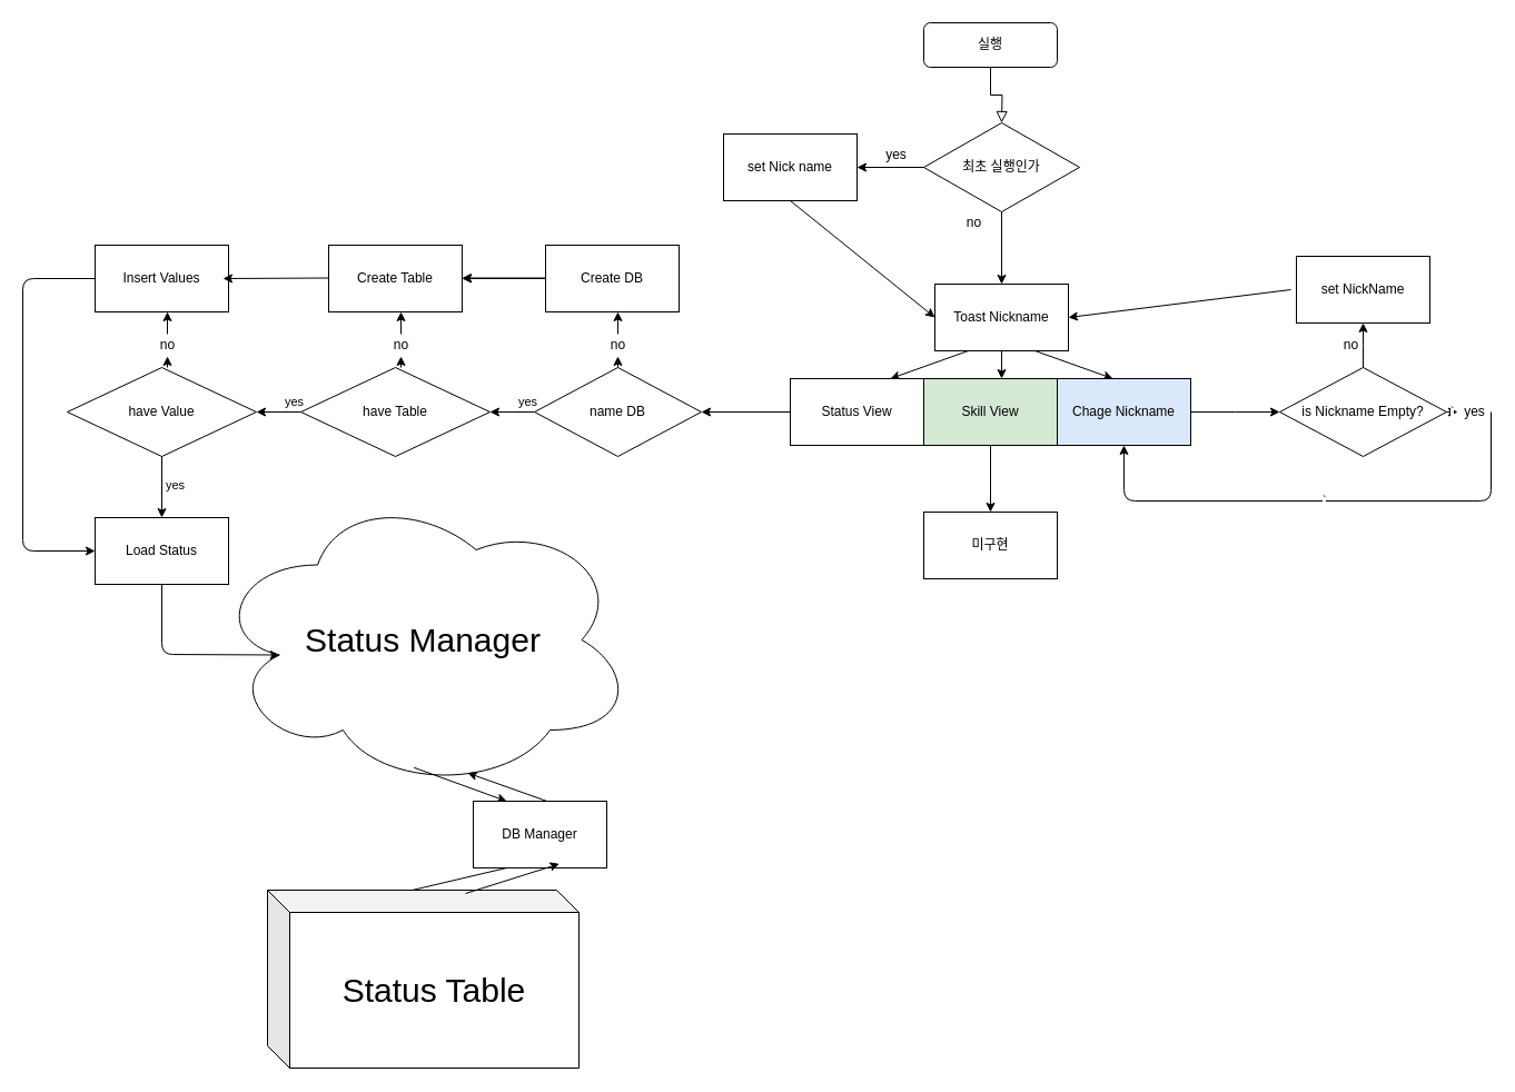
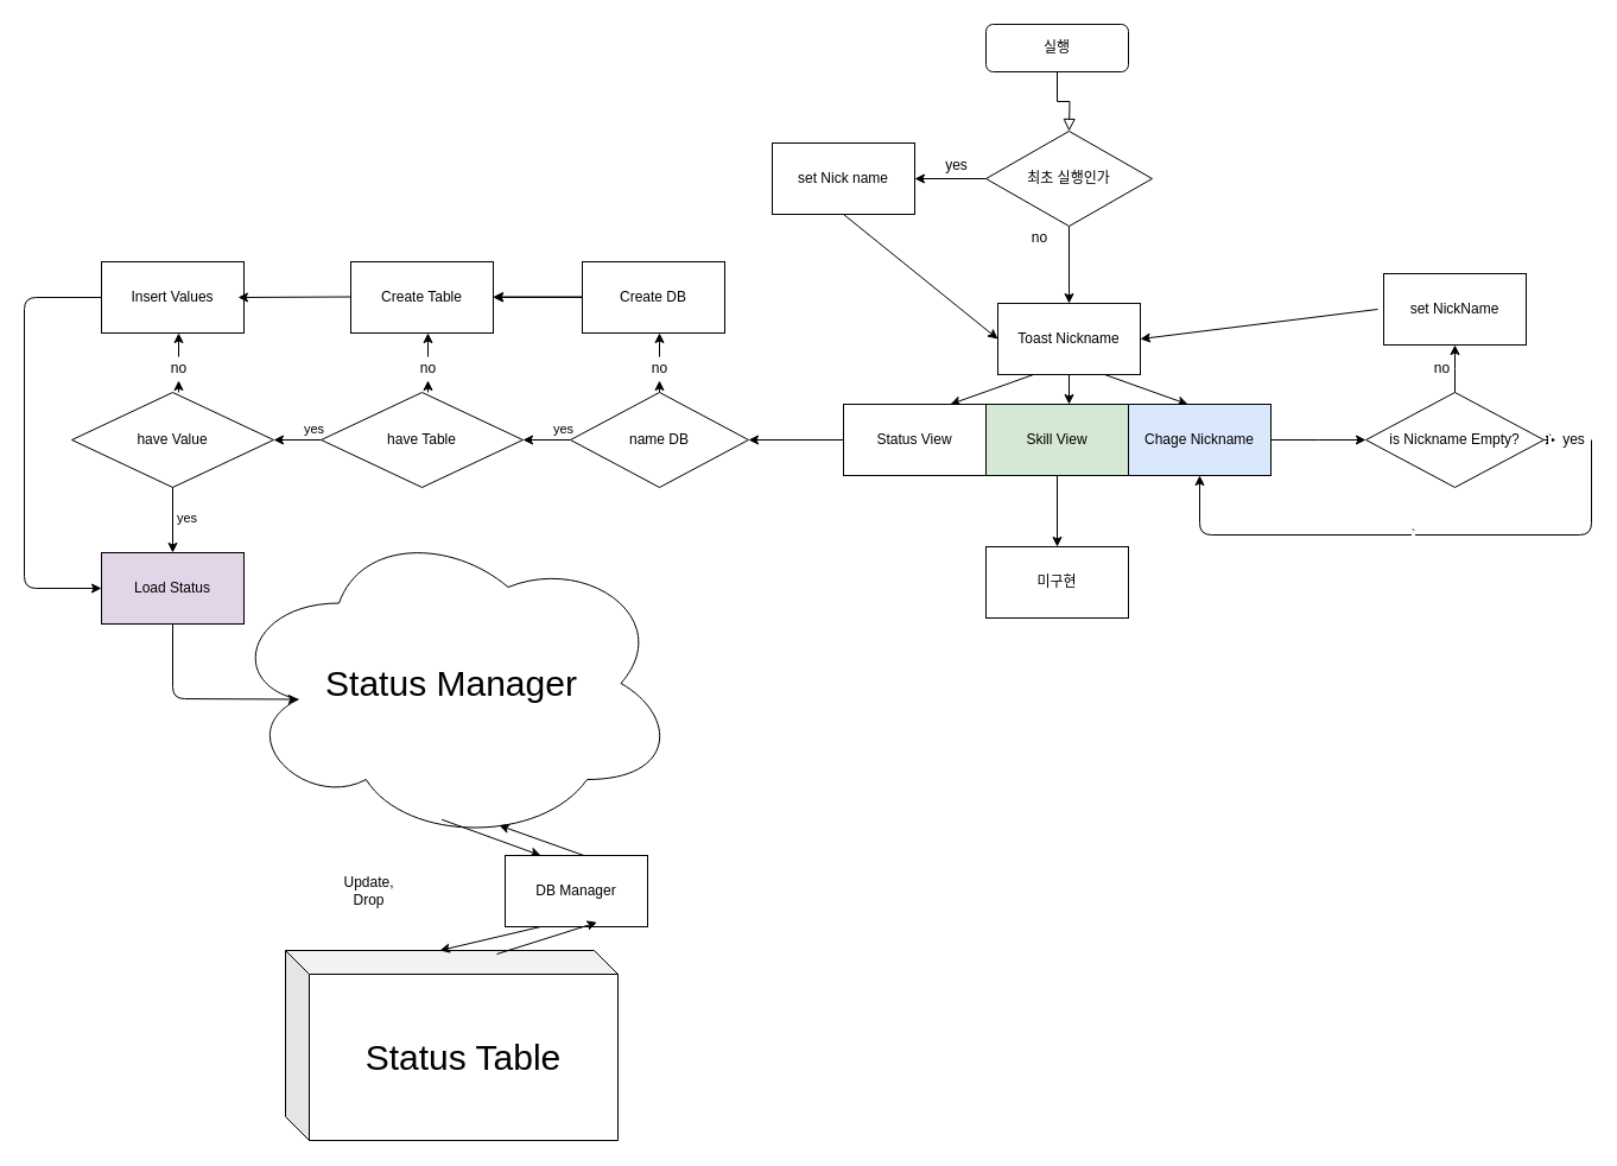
- <mxCell id="52" value="Load Status" style="rounded=0;whiteSpace=wrap;html=1;" vertex="1" parent="1"><mxGeometry x="85" y="465" width="120" height="60" as="geometry" /></mxCell>
+ <mxCell id="52" value="Load Status" style="rounded=0;whiteSpace=wrap;html=1;fillColor=#e1d5e7;" vertex="1" parent="1"><mxGeometry x="85" y="465" width="120" height="60" as="geometry" /></mxCell>
+ <mxCell id="62" value="Update,&lt;br&gt;Drop" style="text;html=1;align=center;verticalAlign=middle;resizable=0;points=[];autosize=1;" vertex="1" parent="1"><mxGeometry x="280" y="735" width="60" height="30" as="geometry" /></mxCell>
- <mxCell id="65" value="" style="endArrow=none;html=1;entryX=0;entryY=0;entryDx=130;entryDy=0;entryPerimeter=0;exitX=0.25;exitY=1;exitDx=0;exitDy=0;" edge="1" parent="1" source="63" target="58"><mxGeometry width="50" height="50" relative="1" as="geometry"><mxPoint x="330" y="940" as="sourcePoint" /><mxPoint x="380" y="890" as="targetPoint" /></mxGeometry></mxCell>
+ <mxCell id="65" value="" style="endArrow=classic;html=1;entryX=0;entryY=0;entryDx=130;entryDy=0;entryPerimeter=0;exitX=0.25;exitY=1;exitDx=0;exitDy=0;" edge="1" parent="1" source="63" target="58"><mxGeometry width="50" height="50" relative="1" as="geometry"><mxPoint x="330" y="940" as="sourcePoint" /><mxPoint x="380" y="890" as="targetPoint" /></mxGeometry></mxCell>
